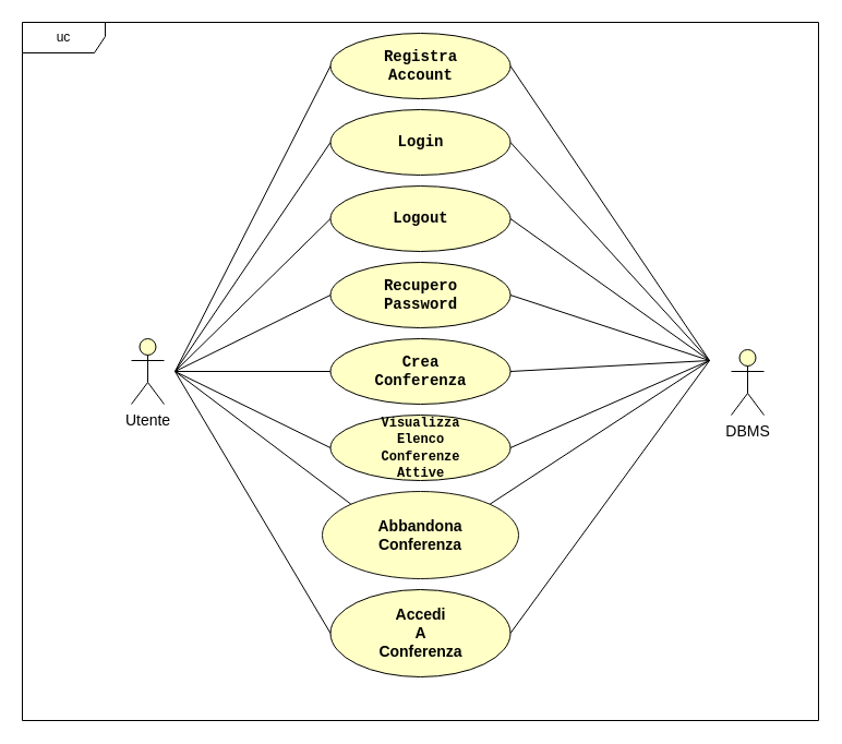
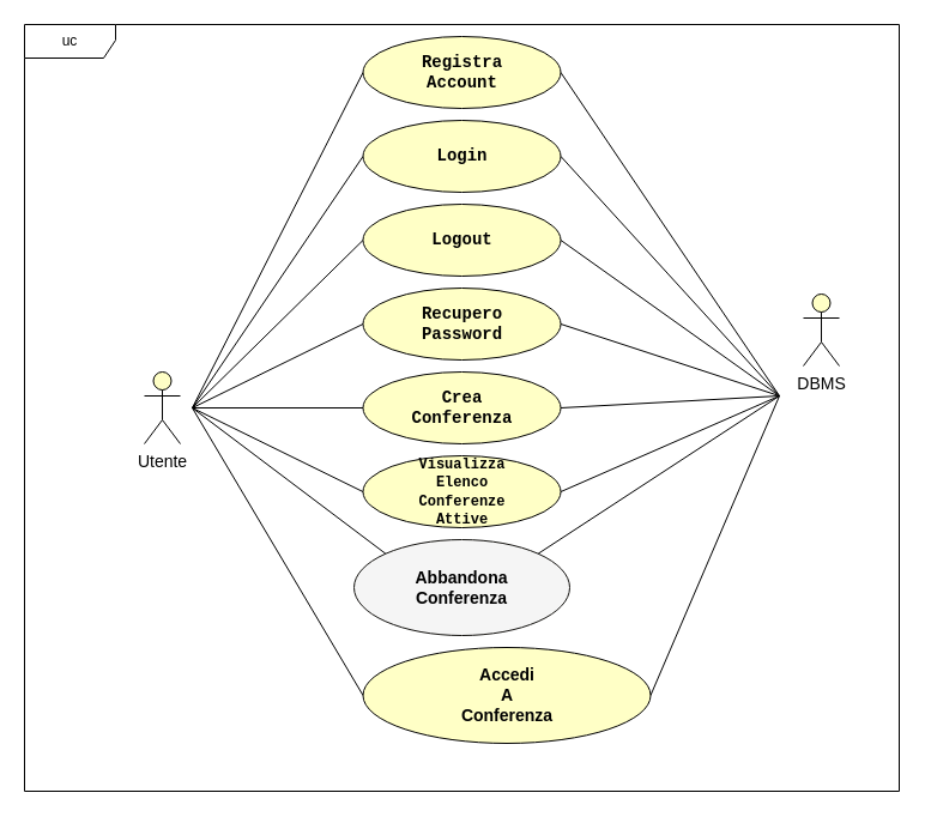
- <mxCell id="16" value="&lt;div&gt;&lt;span style=&quot;font-size: 14px;&quot;&gt;DBMS&lt;/span&gt;&lt;/div&gt;&lt;div&gt;&lt;span style=&quot;font-size: 14px;&quot;&gt;&lt;br&gt;&lt;/span&gt;&lt;/div&gt;" style="shape=umlActor;verticalLabelPosition=bottom;verticalAlign=top;html=1;outlineConnect=0;strokeColor=light-dark(#000000,#000000);fillColor=light-dark(#FFFFC6,#FDF89C);" parent="1" vertex="1"><mxGeometry x="670" y="320" width="30" height="60" as="geometry" /></mxCell>
+ <mxCell id="16" value="&lt;div&gt;&lt;span style=&quot;font-size: 14px;&quot;&gt;DBMS&lt;/span&gt;&lt;/div&gt;&lt;div&gt;&lt;span style=&quot;font-size: 14px;&quot;&gt;&lt;br&gt;&lt;/span&gt;&lt;/div&gt;" style="shape=umlActor;verticalLabelPosition=bottom;verticalAlign=top;html=1;outlineConnect=0;strokeColor=light-dark(#000000,#000000);fillColor=light-dark(#FFFFC6,#FDF89C);" parent="1" vertex="1"><mxGeometry x="670" y="245" width="30" height="60" as="geometry" /></mxCell>
- <mxCell id="23" value="&lt;b&gt;&lt;font style=&quot;font-size: 14px;&quot;&gt;Abbandona&lt;/font&gt;&lt;/b&gt;&lt;div&gt;&lt;b&gt;&lt;font style=&quot;font-size: 14px;&quot;&gt;Conferenza&lt;/font&gt;&lt;/b&gt;&lt;/div&gt;" style="ellipse;whiteSpace=wrap;html=1;fillColor=#FFFFC6;strokeColor=light-dark(#141310, #6d5100);" vertex="1" parent="1"><mxGeometry x="295" y="450" width="180" height="80" as="geometry" /></mxCell>
+ <mxCell id="23" value="&lt;b&gt;&lt;font style=&quot;font-size: 14px;&quot;&gt;Abbandona&lt;/font&gt;&lt;/b&gt;&lt;div&gt;&lt;b&gt;&lt;font style=&quot;font-size: 14px;&quot;&gt;Conferenza&lt;/font&gt;&lt;/b&gt;&lt;/div&gt;" style="ellipse;whiteSpace=wrap;html=1;fillColor=#f5f5f5;strokeColor=light-dark(#141310, #6d5100);" vertex="1" parent="1"><mxGeometry x="295" y="450" width="180" height="80" as="geometry" /></mxCell>
- <mxCell id="26" value="&lt;font style=&quot;font-size: 14px;&quot;&gt;&lt;b&gt;Accedi&lt;/b&gt;&lt;/font&gt;&lt;div&gt;&lt;font style=&quot;font-size: 14px;&quot;&gt;&lt;b&gt;A&lt;/b&gt;&lt;/font&gt;&lt;/div&gt;&lt;div&gt;&lt;font style=&quot;font-size: 14px;&quot;&gt;&lt;b&gt;Conferenza&lt;/b&gt;&lt;/font&gt;&lt;/div&gt;" style="ellipse;whiteSpace=wrap;html=1;fillColor=#FFFFC6;" vertex="1" parent="1"><mxGeometry x="302.5" y="540" width="165" height="80" as="geometry" /></mxCell>
+ <mxCell id="26" value="&lt;font style=&quot;font-size: 14px;&quot;&gt;&lt;b&gt;Accedi&lt;/b&gt;&lt;/font&gt;&lt;div&gt;&lt;font style=&quot;font-size: 14px;&quot;&gt;&lt;b&gt;A&lt;/b&gt;&lt;/font&gt;&lt;/div&gt;&lt;div&gt;&lt;font style=&quot;font-size: 14px;&quot;&gt;&lt;b&gt;Conferenza&lt;/b&gt;&lt;/font&gt;&lt;/div&gt;" style="ellipse;whiteSpace=wrap;html=1;fillColor=#FFFFC6;" vertex="1" parent="1"><mxGeometry x="302.5" y="540" width="240" height="80" as="geometry" /></mxCell>
